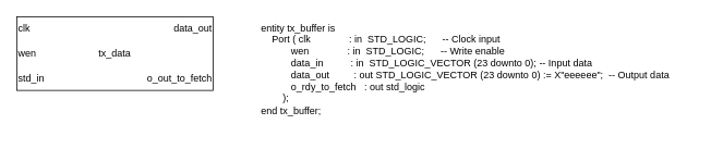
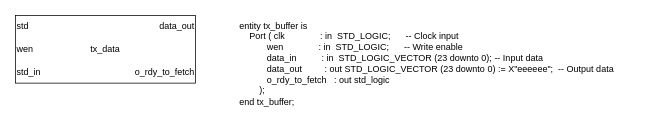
- <mxCell id="4" value="clk" style="text;html=1;align=left;verticalAlign=middle;resizable=0;points=[];autosize=1;strokeColor=none;fillColor=none;" vertex="1" parent="1"><mxGeometry width="40" height="30" as="geometry" x="20" y="20" /></mxCell>
+ <mxCell id="4" value="std" style="text;html=1;align=left;verticalAlign=middle;resizable=0;points=[];autosize=1;strokeColor=none;fillColor=none;" vertex="1" parent="1"><mxGeometry width="40" height="30" as="geometry" x="20" y="20" /></mxCell>
- <mxCell id="8" value="o_out_to_fetch" style="text;html=1;align=right;verticalAlign=middle;resizable=0;points=[];autosize=1;strokeColor=none;fillColor=none;" vertex="1" parent="1"><mxGeometry x="160" y="80" width="100" height="30" as="geometry" /></mxCell>
+ <mxCell id="8" value="o_rdy_to_fetch" style="text;html=1;align=right;verticalAlign=middle;resizable=0;points=[];autosize=1;strokeColor=none;fillColor=none;" vertex="1" parent="1"><mxGeometry x="160" y="80" width="100" height="30" as="geometry" /></mxCell>
